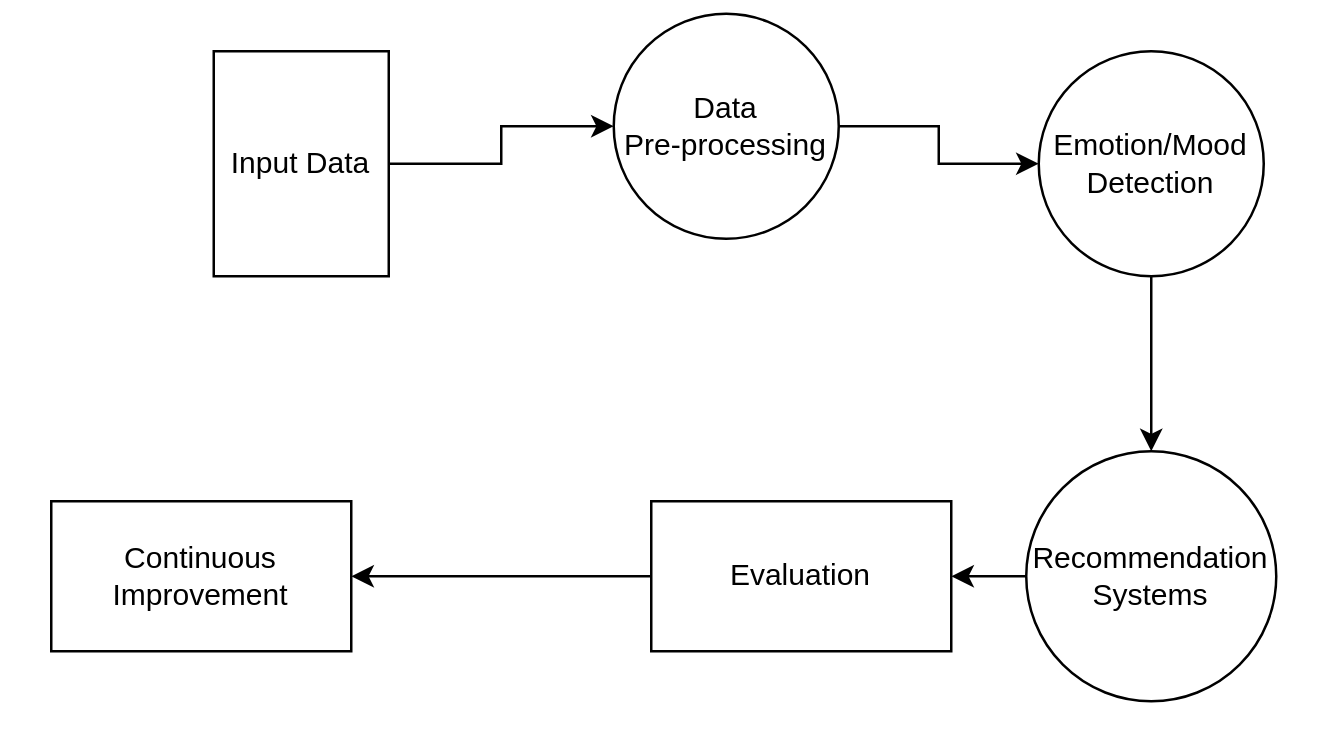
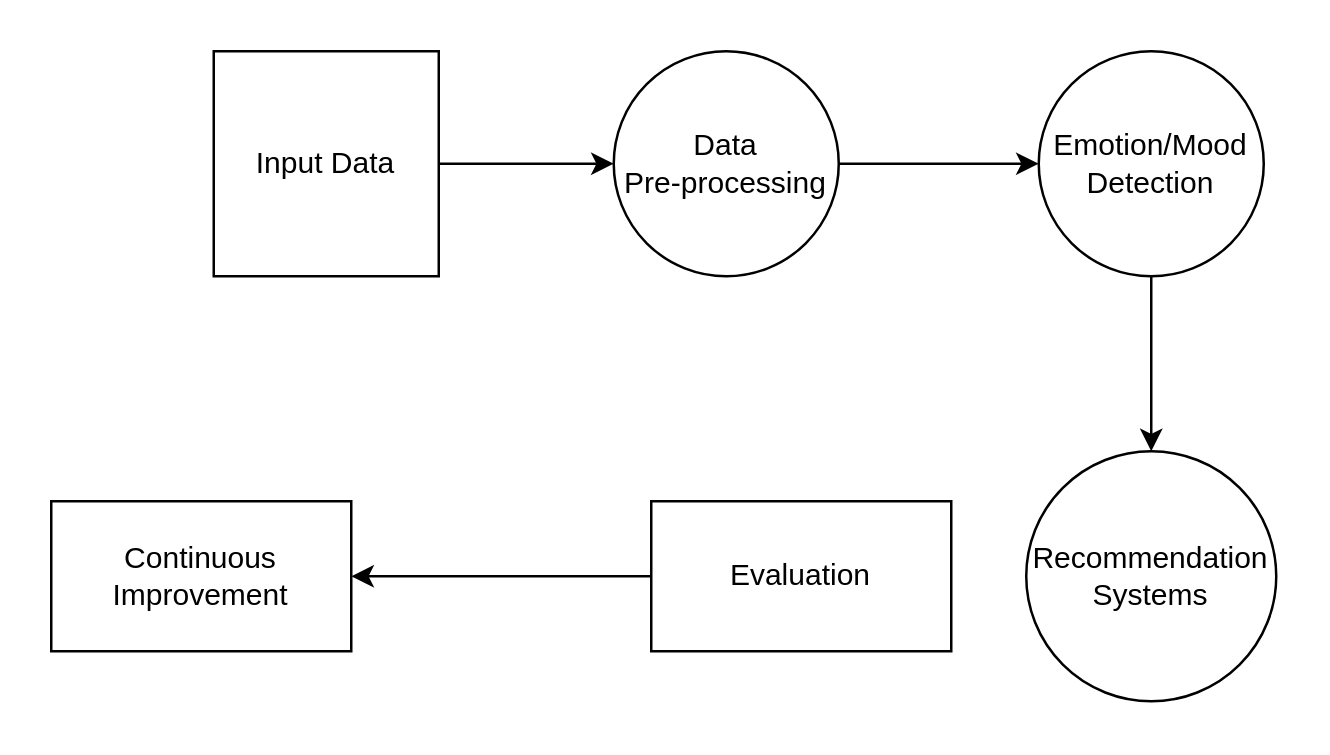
- <mxCell id="5" value="Data&lt;br&gt;Pre-processing" style="ellipse;whiteSpace=wrap;html=1;aspect=fixed;" vertex="1" parent="1"><mxGeometry x="245" y="5" width="90" height="90" as="geometry" /></mxCell>
+ <mxCell id="5" value="Data&lt;br&gt;Pre-processing" style="ellipse;whiteSpace=wrap;html=1;aspect=fixed;" vertex="1" parent="1"><mxGeometry x="245" y="20" width="90" height="90" as="geometry" /></mxCell>
- <mxCell id="3" value="Input Data" style="whiteSpace=wrap;html=1;aspect=fixed;" vertex="1" parent="1"><mxGeometry x="85" y="20" width="70" height="90" as="geometry" /></mxCell>
+ <mxCell id="3" value="Input Data" style="whiteSpace=wrap;html=1;aspect=fixed;" vertex="1" parent="1"><mxGeometry x="85" y="20" width="90" height="90" as="geometry" /></mxCell>
- <mxCell id="8" value="" style="edgeStyle=orthogonalEdgeStyle;rounded=0;orthogonalLoop=1;jettySize=auto;html=1;" edge="1" parent="1" source="9" target="11"><mxGeometry relative="1" as="geometry" /></mxCell>
